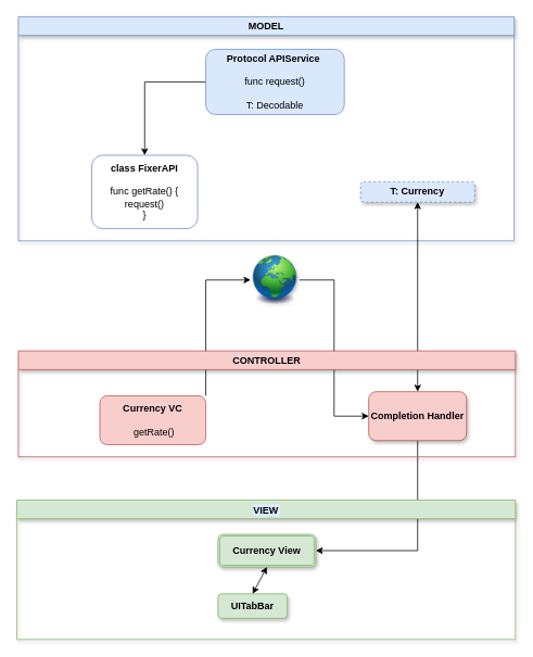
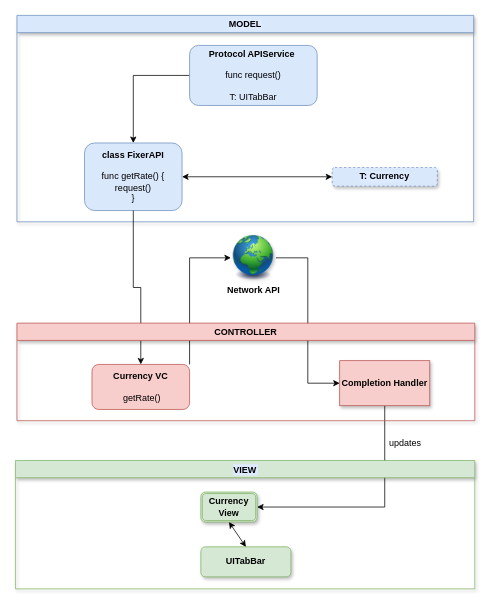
- <mxCell id="3" value="&lt;b&gt;Protocol APIService&lt;/b&gt;&amp;nbsp;&lt;br&gt;&lt;br&gt;func request()&lt;br&gt;&lt;br&gt;T: Decodable" style="rounded=1;whiteSpace=wrap;html=1;fillColor=#dae8fc;strokeColor=#6c8ebf;" vertex="1" parent="1"><mxGeometry x="252" y="60" width="170" height="80" as="geometry" /></mxCell>
+ <mxCell id="3" value="&lt;b&gt;Protocol APIService&lt;/b&gt;&amp;nbsp;&lt;br&gt;&lt;br&gt;func request()&lt;br&gt;&lt;br&gt;T: UITabBar" style="rounded=1;whiteSpace=wrap;html=1;fillColor=#dae8fc;strokeColor=#6c8ebf;" vertex="1" parent="1"><mxGeometry x="252" y="60" width="170" height="80" as="geometry" /></mxCell>
- <mxCell id="6" value="&lt;b&gt;class FixerAPI&lt;/b&gt;&lt;br&gt;&lt;br&gt;func getRate() {&lt;br&gt;request()&lt;br&gt;}&lt;br&gt;" style="rounded=1;whiteSpace=wrap;html=1;fillColor=#ffffff;strokeColor=#6c8ebf;" vertex="1" parent="5"><mxGeometry x="90" y="170" width="130" height="90" as="geometry" /></mxCell>
+ <mxCell id="6" value="&lt;b&gt;class FixerAPI&lt;/b&gt;&lt;br&gt;&lt;br&gt;func getRate() {&lt;br&gt;request()&lt;br&gt;}&lt;br&gt;" style="rounded=1;whiteSpace=wrap;html=1;fillColor=#dae8fc;strokeColor=#6c8ebf;" vertex="1" parent="5"><mxGeometry x="90" y="170" width="130" height="90" as="geometry" /></mxCell>
+ <mxCell id="8" value="" style="endArrow=classic;startArrow=classic;html=1;exitX=1;exitY=0.5;exitDx=0;exitDy=0;entryX=0;entryY=0.5;entryDx=0;entryDy=0;" edge="1" parent="5" source="6" target="7"><mxGeometry width="50" height="50" relative="1" as="geometry"><mxPoint x="300" y="250" as="sourcePoint" /><mxPoint x="350" y="200" as="targetPoint" /></mxGeometry></mxCell>
- <mxCell id="12" value="" style="endArrow=classic;startArrow=classic;html=1;exitX=0.5;exitY=0;exitDx=0;exitDy=0;entryX=0.5;entryY=1;entryDx=0;entryDy=0;" edge="1" parent="1" source="11" target="7"><mxGeometry width="50" height="50" relative="1" as="geometry"><mxPoint x="392" y="380" as="sourcePoint" /><mxPoint x="442" y="330" as="targetPoint" /></mxGeometry></mxCell>
+ <mxCell id="9" style="edgeStyle=orthogonalEdgeStyle;rounded=0;orthogonalLoop=1;jettySize=auto;html=1;" edge="1" parent="1" source="6" target="17"><mxGeometry relative="1" as="geometry" /></mxCell>
+ <mxCell id="20" value="Network API" style="text;html=1;align=center;verticalAlign=middle;resizable=0;points=[];autosize=1;fontStyle=1" vertex="1" parent="1"><mxGeometry x="292" y="377" width="90" height="20" as="geometry" /></mxCell>
- <mxCell id="11" value="&lt;b&gt;Completion Handler&lt;/b&gt;" style="rounded=1;whiteSpace=wrap;html=1;shadow=1;glass=0;labelBackgroundColor=none;fillColor=#f8cecc;strokeColor=#b85450;" vertex="1" parent="1"><mxGeometry x="452" y="480" width="120" height="60" as="geometry" /></mxCell>
+ <mxCell id="11" value="&lt;b&gt;Completion Handler&lt;/b&gt;" style="whiteSpace=wrap;html=1;shadow=1;glass=0;labelBackgroundColor=none;fillColor=#f8cecc;strokeColor=#b85450;rounded=0;" vertex="1" parent="1"><mxGeometry x="452" y="480" width="120" height="60" as="geometry" /></mxCell>
+ <mxCell id="18" value="updates" style="text;html=1;align=center;verticalAlign=middle;resizable=0;points=[];autosize=1;" vertex="1" parent="1"><mxGeometry x="509" y="580" width="60" height="20" as="geometry" /></mxCell>
- <mxCell id="13" value="&lt;span style=&quot;&quot;&gt;&lt;b&gt;Currency View&lt;/b&gt;&lt;/span&gt;" style="shape=ext;double=1;rounded=1;whiteSpace=wrap;html=1;shadow=1;glass=0;labelBackgroundColor=none;fillColor=#d5e8d4;strokeColor=#82b366;" vertex="1" parent="1"><mxGeometry x="267" y="655" width="120" height="40" as="geometry" /></mxCell>
+ <mxCell id="13" value="&lt;span style=&quot;&quot;&gt;&lt;b&gt;Currency View&lt;/b&gt;&lt;/span&gt;" style="shape=ext;double=1;rounded=1;whiteSpace=wrap;html=1;shadow=1;glass=0;labelBackgroundColor=none;fillColor=#d5e8d4;strokeColor=#82b366;" vertex="1" parent="1"><mxGeometry x="267" y="655" width="75" height="40" as="geometry" /></mxCell>
- <mxCell id="19" value="&lt;span style=&quot;&quot;&gt;&lt;b&gt;UITabBar&lt;/b&gt;&lt;/span&gt;" style="rounded=1;whiteSpace=wrap;html=1;shadow=1;glass=0;labelBackgroundColor=none;fillColor=#d5e8d4;strokeColor=#82b366;" vertex="1" parent="1"><mxGeometry x="267" y="728" width="85" height="30" as="geometry" /></mxCell>
+ <mxCell id="19" value="&lt;span style=&quot;&quot;&gt;&lt;b&gt;UITabBar&lt;/b&gt;&lt;/span&gt;" style="rounded=1;whiteSpace=wrap;html=1;shadow=1;glass=0;labelBackgroundColor=none;fillColor=#d5e8d4;strokeColor=#82b366;" vertex="1" parent="1"><mxGeometry x="267" y="728" width="120" height="40" as="geometry" /></mxCell>
